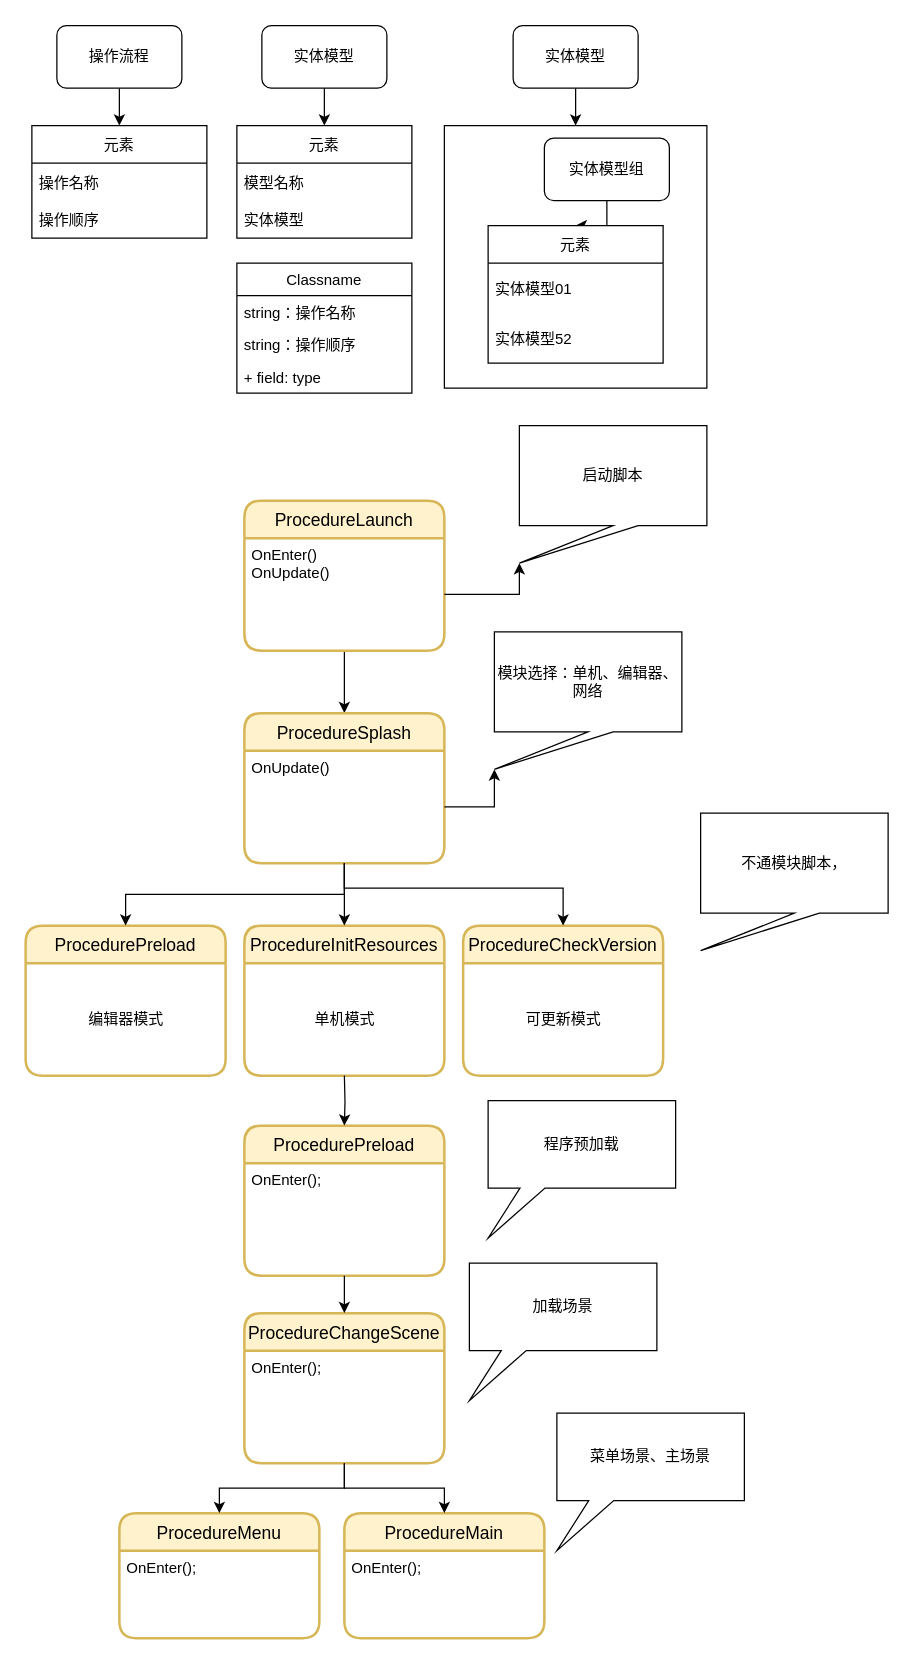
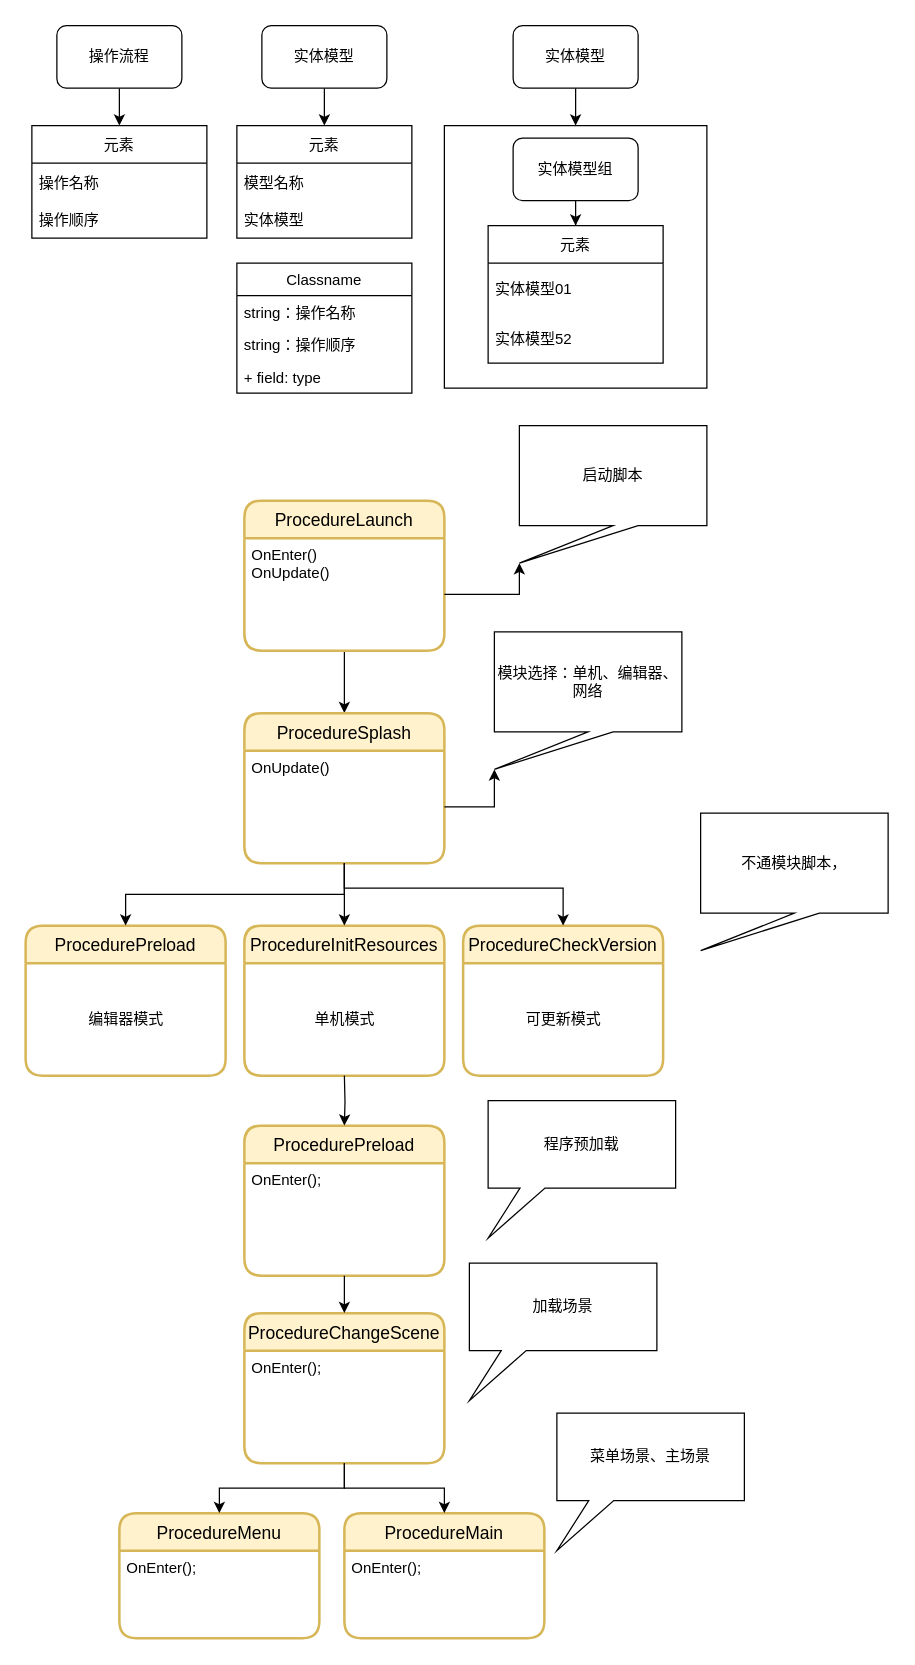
- <mxCell id="14" value="&lt;font&gt;实体模型组&lt;/font&gt;" style="rounded=1;whiteSpace=wrap;html=1;" vertex="1" parent="1"><mxGeometry x="435" y="110" width="100" height="50" as="geometry" /></mxCell>
+ <mxCell id="14" value="&lt;font&gt;实体模型组&lt;/font&gt;" style="rounded=1;whiteSpace=wrap;html=1;" vertex="1" parent="1"><mxGeometry x="410" y="110" width="100" height="50" as="geometry" /></mxCell>
